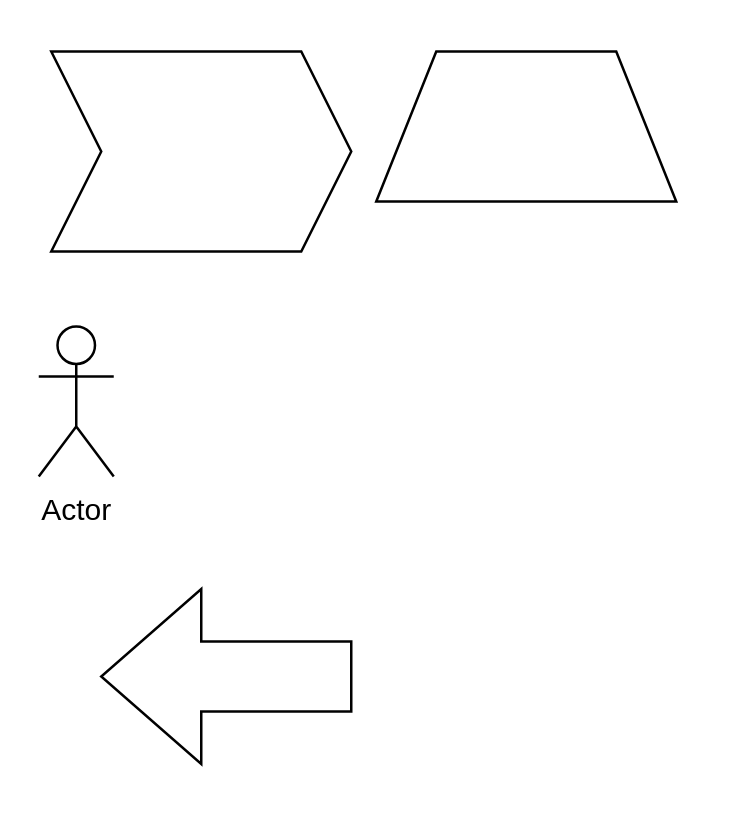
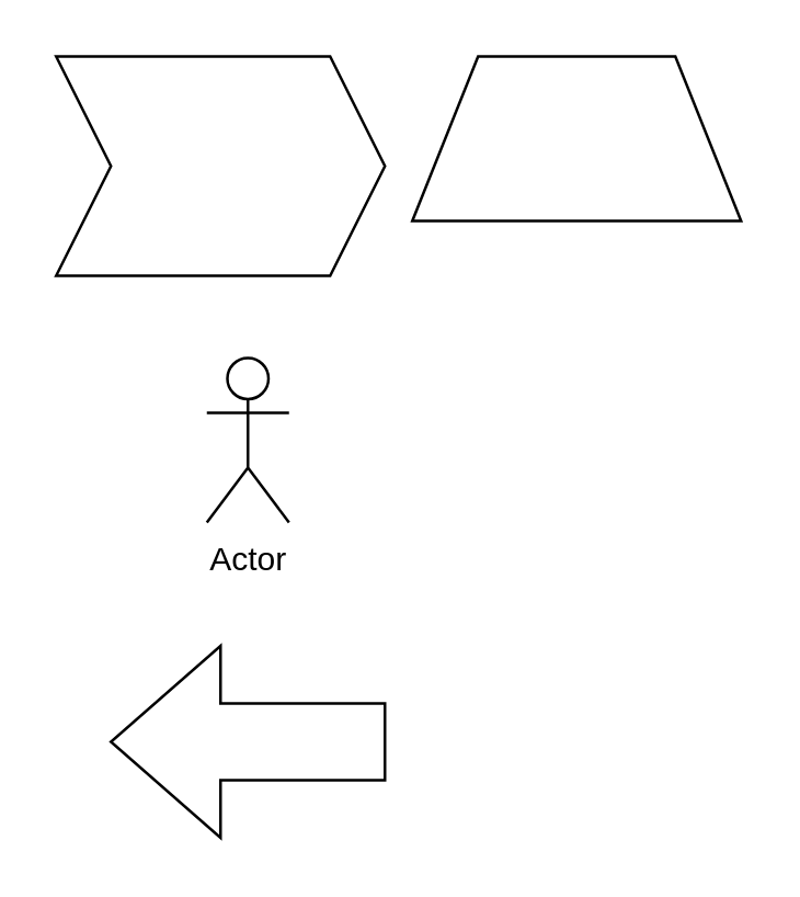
- <mxCell id="5" value="Actor" style="shape=umlActor;verticalLabelPosition=bottom;labelBackgroundColor=#ffffff;verticalAlign=top;html=1;outlineConnect=0;" vertex="1" parent="1"><mxGeometry x="15" y="130" width="30" height="60" as="geometry" /></mxCell>
+ <mxCell id="5" value="Actor" style="shape=umlActor;verticalLabelPosition=bottom;labelBackgroundColor=#ffffff;verticalAlign=top;html=1;outlineConnect=0;" vertex="1" parent="1"><mxGeometry x="75" y="130" width="30" height="60" as="geometry" /></mxCell>
